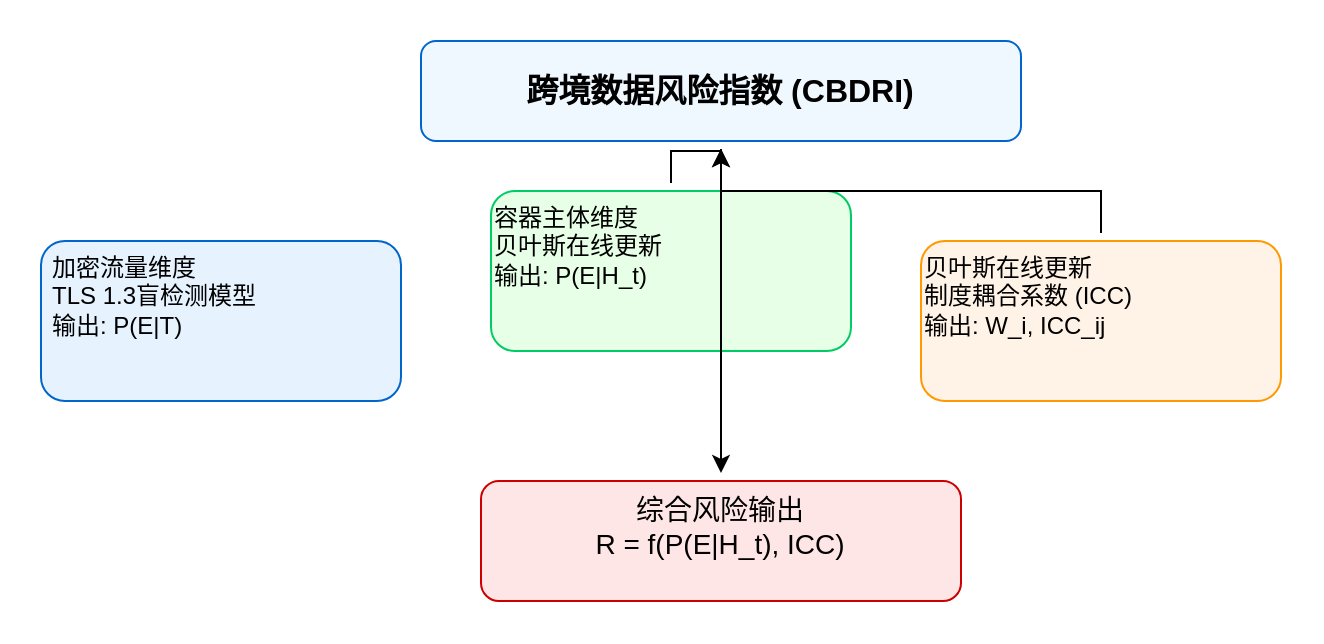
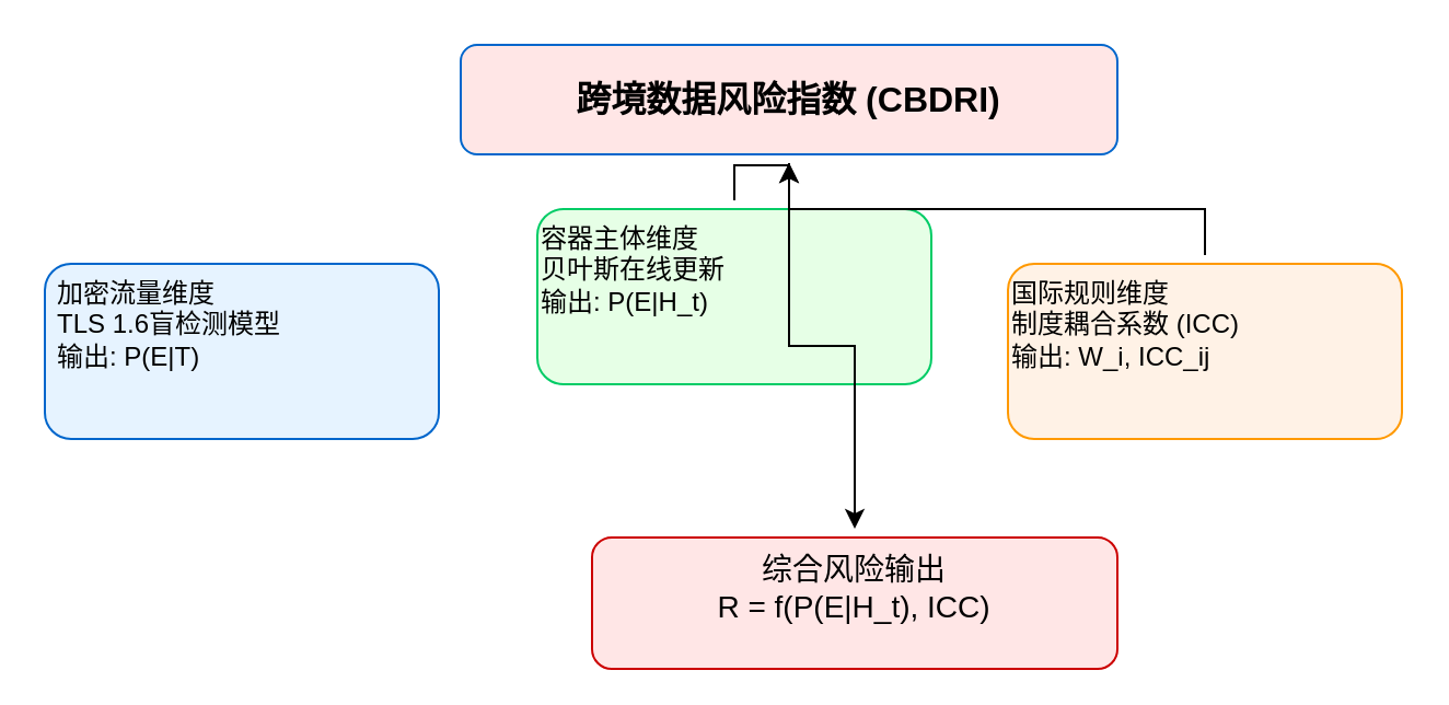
- <mxCell id="2" value="跨境数据风险指数 (CBDRI)" style="rounded=1;whiteSpace=wrap;html=1;fillColor=#f0f8ff;strokeColor=#0066cc;fontSize=16;fontStyle=1;" vertex="1" parent="1"><mxGeometry x="210" y="20" width="300" height="50" as="geometry" /></mxCell>
+ <mxCell id="2" value="跨境数据风险指数 (CBDRI)" style="rounded=1;whiteSpace=wrap;html=1;fillColor=#ffe6e6;strokeColor=#0066cc;fontSize=16;fontStyle=1;" vertex="1" parent="1"><mxGeometry x="210" y="20" width="300" height="50" as="geometry" /></mxCell>
- <mxCell id="3" value="加密流量维度&#10;TLS 1.3盲检测模型&#10;输出: P(E|T)" style="text;strokeColor=none;fillColor=none;align=left;verticalAlign=top;whiteSpace=wrap;rounded=1;html=1;fillColor=#e6f3ff;strokeColor=#0066cc;spacingLeft=4;spacingRight=4;autosize=1;" vertex="1" parent="1"><mxGeometry x="20" y="120" width="180" height="80" as="geometry" /></mxCell>
+ <mxCell id="3" value="加密流量维度&#10;TLS 1.6盲检测模型&#10;输出: P(E|T)" style="text;strokeColor=none;fillColor=none;align=left;verticalAlign=top;whiteSpace=wrap;rounded=1;html=1;fillColor=#e6f3ff;strokeColor=#0066cc;spacingLeft=4;spacingRight=4;autosize=1;" vertex="1" parent="1"><mxGeometry x="20" y="120" width="180" height="80" as="geometry" /></mxCell>
- <mxCell id="5" value="贝叶斯在线更新&#10;制度耦合系数 (ICC)&#10;输出: W_i, ICC_ij" style="text;strokeColor=none;fillColor=none;align=left;verticalAlign=top;whiteSpace=wrap;rounded=1;html=1;fillColor=#fff2e6;strokeColor=#ff9900;autosize=1;" vertex="1" parent="1"><mxGeometry x="460" y="120" width="180" height="80" as="geometry" /></mxCell>
+ <mxCell id="5" value="国际规则维度&#10;制度耦合系数 (ICC)&#10;输出: W_i, ICC_ij" style="text;strokeColor=none;fillColor=none;align=left;verticalAlign=top;whiteSpace=wrap;rounded=1;html=1;fillColor=#fff2e6;strokeColor=#ff9900;autosize=1;" vertex="1" parent="1"><mxGeometry x="460" y="120" width="180" height="80" as="geometry" /></mxCell>
- <mxCell id="8" value="综合风险输出&#10;R = f(P(E|H_t), ICC)" style="text;strokeColor=none;fillColor=none;align=center;verticalAlign=top;whiteSpace=wrap;rounded=1;html=1;fillColor=#ffe6e6;strokeColor=#cc0000;fontSize=14;autosize=1;" vertex="1" parent="1"><mxGeometry x="240" y="240" width="240" height="60" as="geometry" /></mxCell>
+ <mxCell id="8" value="综合风险输出&#10;R = f(P(E|H_t), ICC)" style="text;strokeColor=none;fillColor=none;align=center;verticalAlign=top;whiteSpace=wrap;rounded=1;html=1;fillColor=#ffe6e6;strokeColor=#cc0000;fontSize=14;autosize=1;" vertex="1" parent="1"><mxGeometry x="270" y="245" width="240" height="60" as="geometry" /></mxCell>
